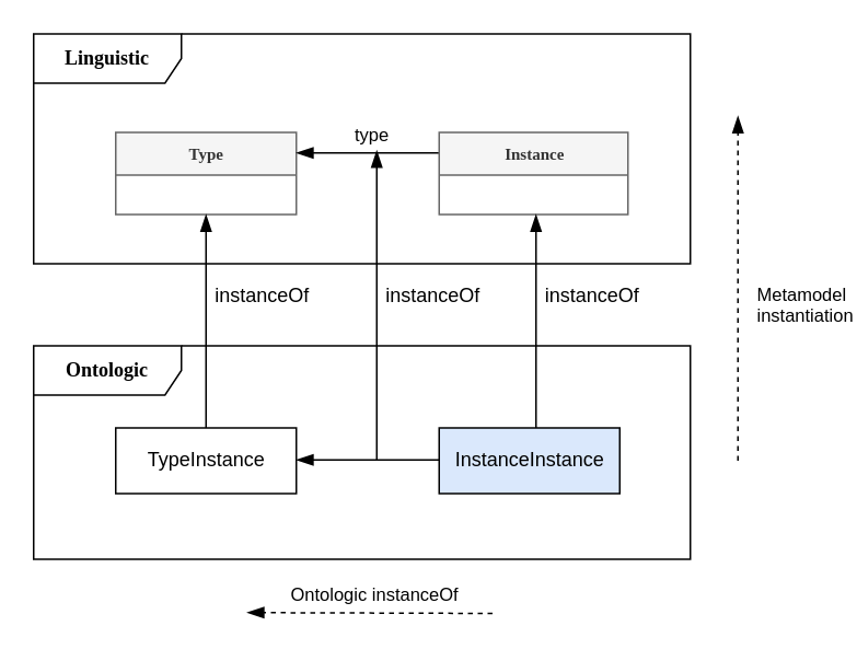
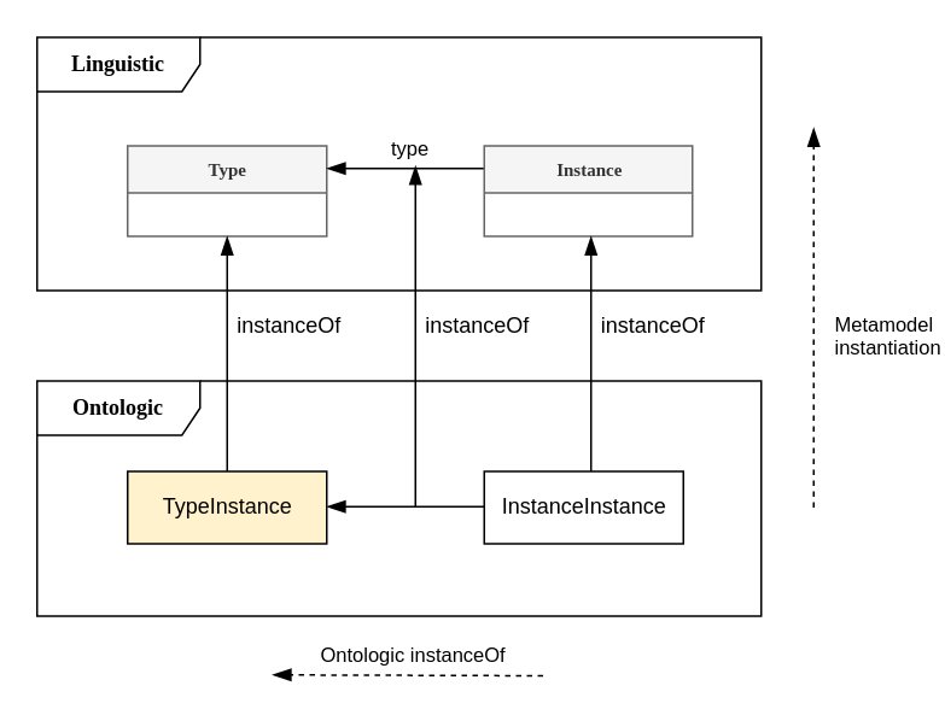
- <mxCell id="8" value="TypeInstance" style="html=1;" vertex="1" parent="1"><mxGeometry x="70" y="260" width="110" height="40" as="geometry" /></mxCell>
+ <mxCell id="8" value="TypeInstance" style="html=1;fillColor=#fff2cc;" vertex="1" parent="1"><mxGeometry x="70" y="260" width="110" height="40" as="geometry" /></mxCell>
- <mxCell id="9" value="InstanceInstance" style="html=1;fillColor=#dae8fc;" vertex="1" parent="1"><mxGeometry x="267" y="260" width="110" height="40" as="geometry" /></mxCell>
+ <mxCell id="9" value="InstanceInstance" style="html=1;" vertex="1" parent="1"><mxGeometry x="267" y="260" width="110" height="40" as="geometry" /></mxCell>
